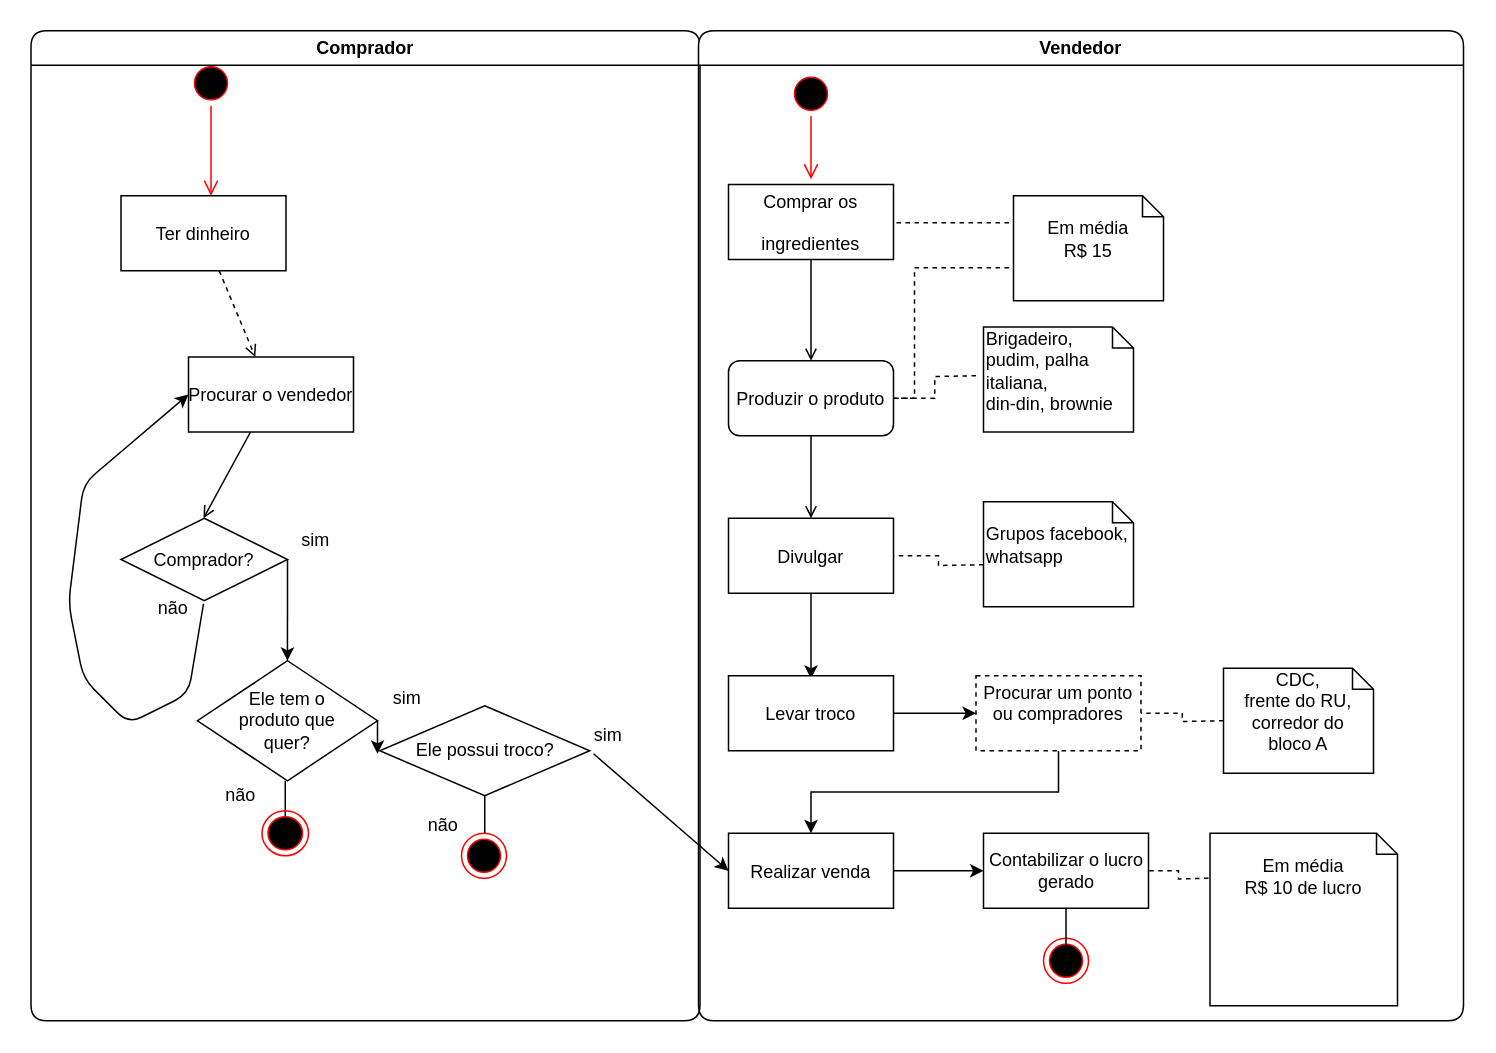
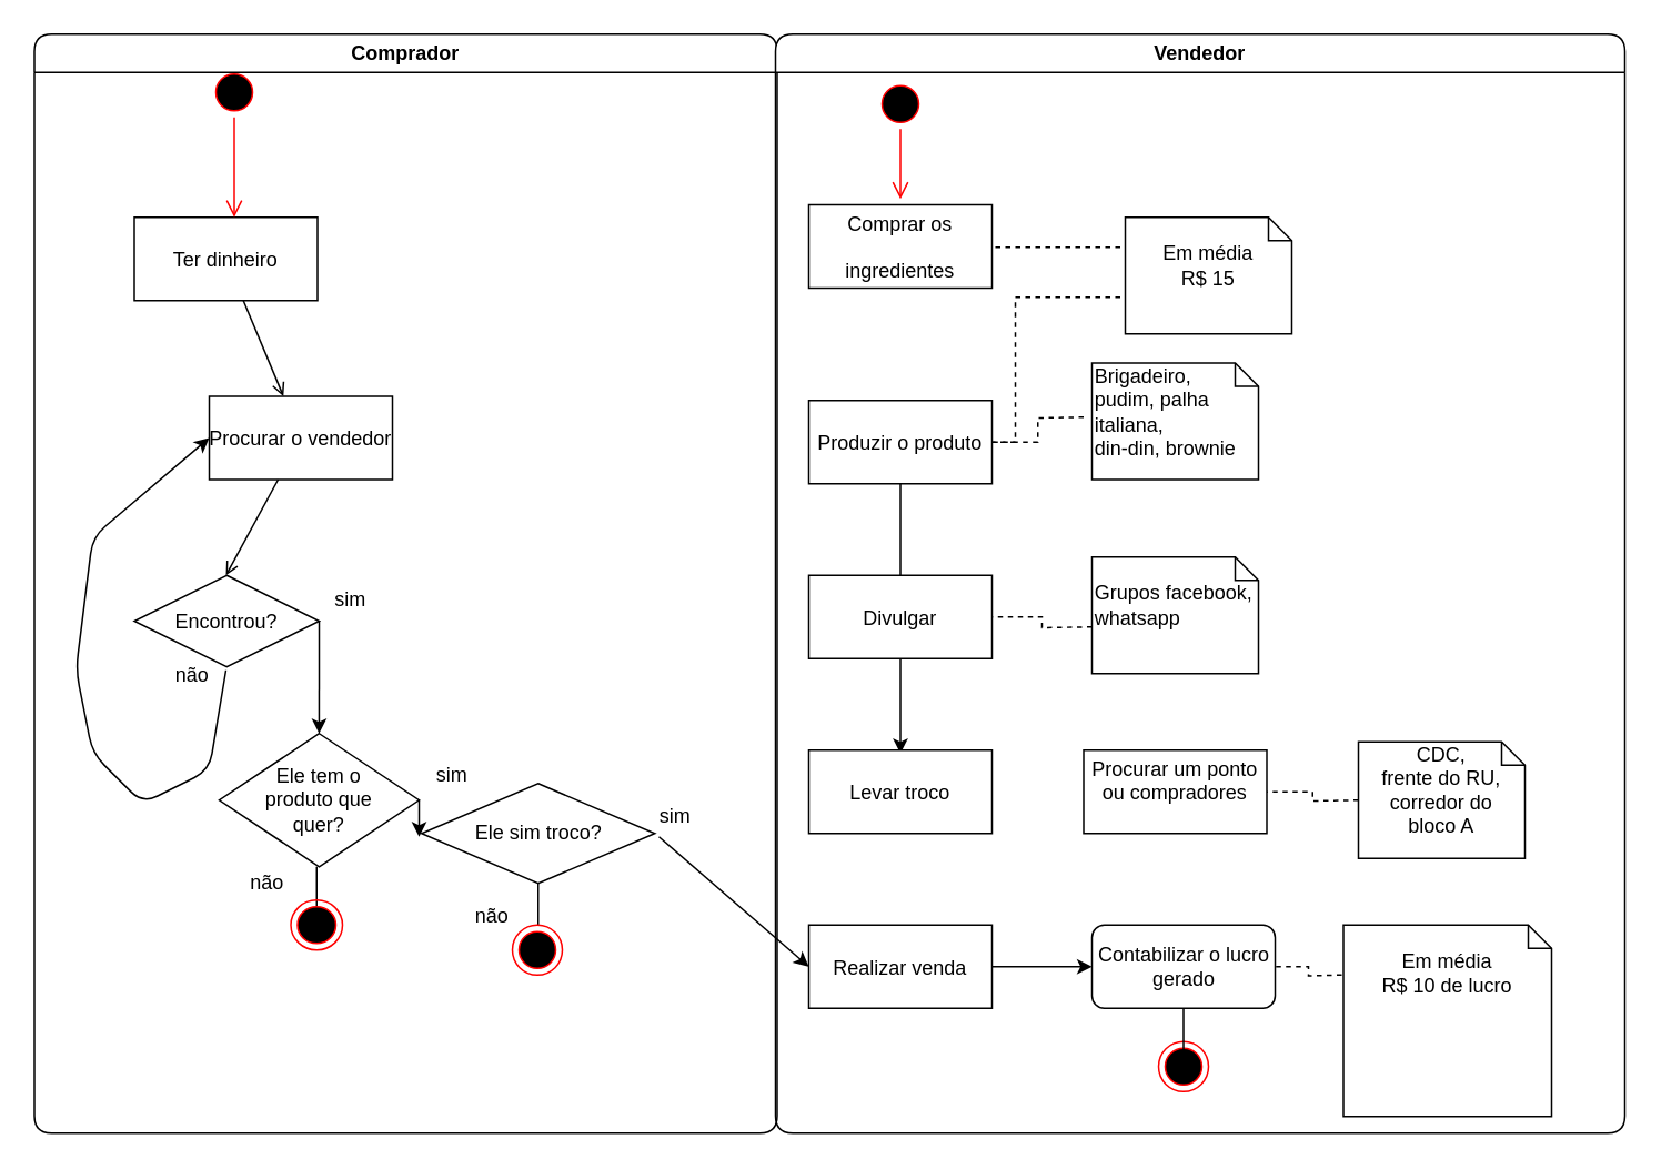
- <mxCell id="29" value="" style="endArrow=open;strokeColor=#000000;endFill=1;rounded=0" parent="26" source="27" target="28" edge="1"><mxGeometry relative="1" as="geometry" /></mxCell>
- <mxCell id="5" value="" style="endArrow=open;strokeColor=#000000;endFill=1;rounded=0;dashed=1;" parent="2" source="3" target="4" edge="1"><mxGeometry relative="1" as="geometry" /></mxCell>
+ <mxCell id="5" value="" style="endArrow=open;strokeColor=#000000;endFill=1;rounded=0" parent="2" source="3" target="4" edge="1"><mxGeometry relative="1" as="geometry" /></mxCell>
- <mxCell id="28" value="Produzir o produto" style="rounded=1;" parent="26" vertex="1"><mxGeometry x="20" y="220" width="110" height="50" as="geometry" /></mxCell>
+ <mxCell id="28" value="Produzir o produto" style="" parent="26" vertex="1"><mxGeometry x="20" y="220" width="110" height="50" as="geometry" /></mxCell>
- <mxCell id="31" value="" style="endArrow=open;strokeColor=#000000;endFill=1;rounded=0" parent="26" source="28" target="30" edge="1"><mxGeometry relative="1" as="geometry" /></mxCell>
+ <mxCell id="31" value="" style="endArrow=none;strokeColor=#000000;endFill=1;rounded=0;" parent="26" source="28" target="30" edge="1"><mxGeometry relative="1" as="geometry" /></mxCell>
- <mxCell id="7" value="Comprador?" style="rhombus;whiteSpace=wrap;html=1;" parent="2" vertex="1"><mxGeometry x="60" y="325" width="111" height="55" as="geometry" /></mxCell>
+ <mxCell id="7" value="Encontrou?" style="rhombus;whiteSpace=wrap;html=1;" parent="2" vertex="1"><mxGeometry x="60" y="325" width="111" height="55" as="geometry" /></mxCell>
- <mxCell id="34" value="" style="edgeStyle=orthogonalEdgeStyle;rounded=0;orthogonalLoop=1;jettySize=auto;html=1;strokeColor=#000000;" parent="26" source="35" target="42" edge="1"><mxGeometry relative="1" as="geometry" /></mxCell>
- <mxCell id="42" value="Procurar um ponto&#10;ou compradores&#10;" style="dashed=1;" parent="26" vertex="1"><mxGeometry x="185" y="430" width="110" height="50" as="geometry" /></mxCell>
+ <mxCell id="42" value="Procurar um ponto&#10;ou compradores&#10;" style="" parent="26" vertex="1"><mxGeometry x="185" y="430" width="110" height="50" as="geometry" /></mxCell>
- <mxCell id="11" value="Ele possui troco?" style="rhombus;whiteSpace=wrap;html=1;" parent="2" vertex="1"><mxGeometry x="232.5" y="450" width="140" height="60" as="geometry" /></mxCell>
+ <mxCell id="11" value="Ele sim troco?" style="rhombus;whiteSpace=wrap;html=1;" parent="2" vertex="1"><mxGeometry x="232.5" y="450" width="140" height="60" as="geometry" /></mxCell>
- <mxCell id="33" value="" style="edgeStyle=orthogonalEdgeStyle;rounded=0;orthogonalLoop=1;jettySize=auto;html=1;strokeColor=#000000;exitX=0.5;exitY=1;exitDx=0;exitDy=0;" parent="26" source="42" target="36" edge="1"><mxGeometry relative="1" as="geometry" /></mxCell>
- <mxCell id="38" value="Contabilizar o lucro&lt;br&gt;gerado&lt;br&gt;" style="html=1;" parent="26" vertex="1"><mxGeometry x="190" y="535" width="110" height="50" as="geometry" /></mxCell>
+ <mxCell id="38" value="Contabilizar o lucro&lt;br&gt;gerado&lt;br&gt;" style="html=1;rounded=1;" parent="26" vertex="1"><mxGeometry x="190" y="535" width="110" height="50" as="geometry" /></mxCell>
